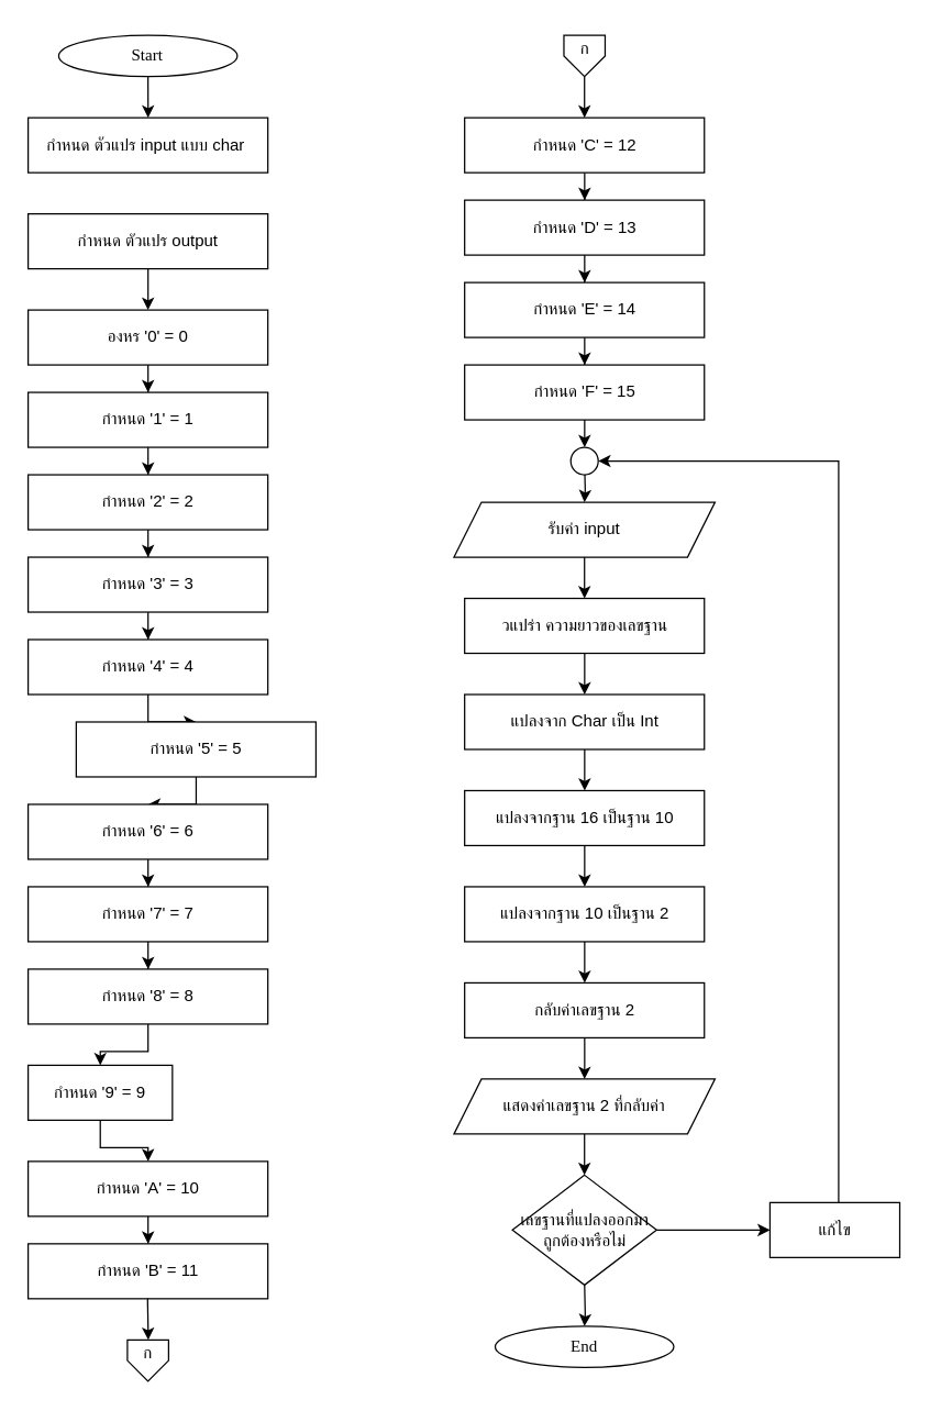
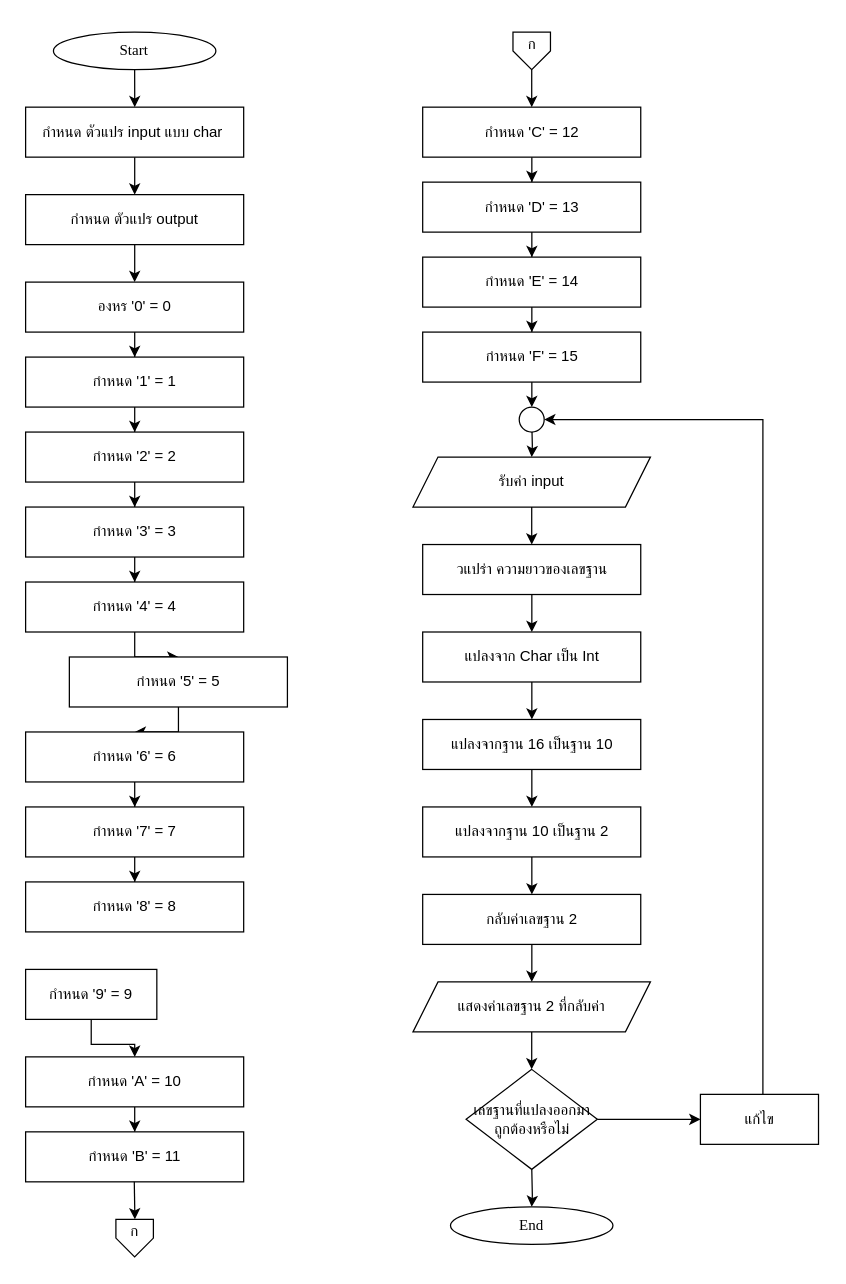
+ <mxCell id="42" style="edgeStyle=orthogonalEdgeStyle;rounded=0;orthogonalLoop=1;jettySize=auto;html=1;entryX=0.5;entryY=0;entryDx=0;entryDy=0;" edge="1" parent="1" source="43" target="5"><mxGeometry relative="1" as="geometry" /></mxCell>
- <mxCell id="22" value="" style="edgeStyle=orthogonalEdgeStyle;rounded=0;orthogonalLoop=1;jettySize=auto;html=1;" edge="1" parent="1" source="23" target="25"><mxGeometry relative="1" as="geometry" /></mxCell>
